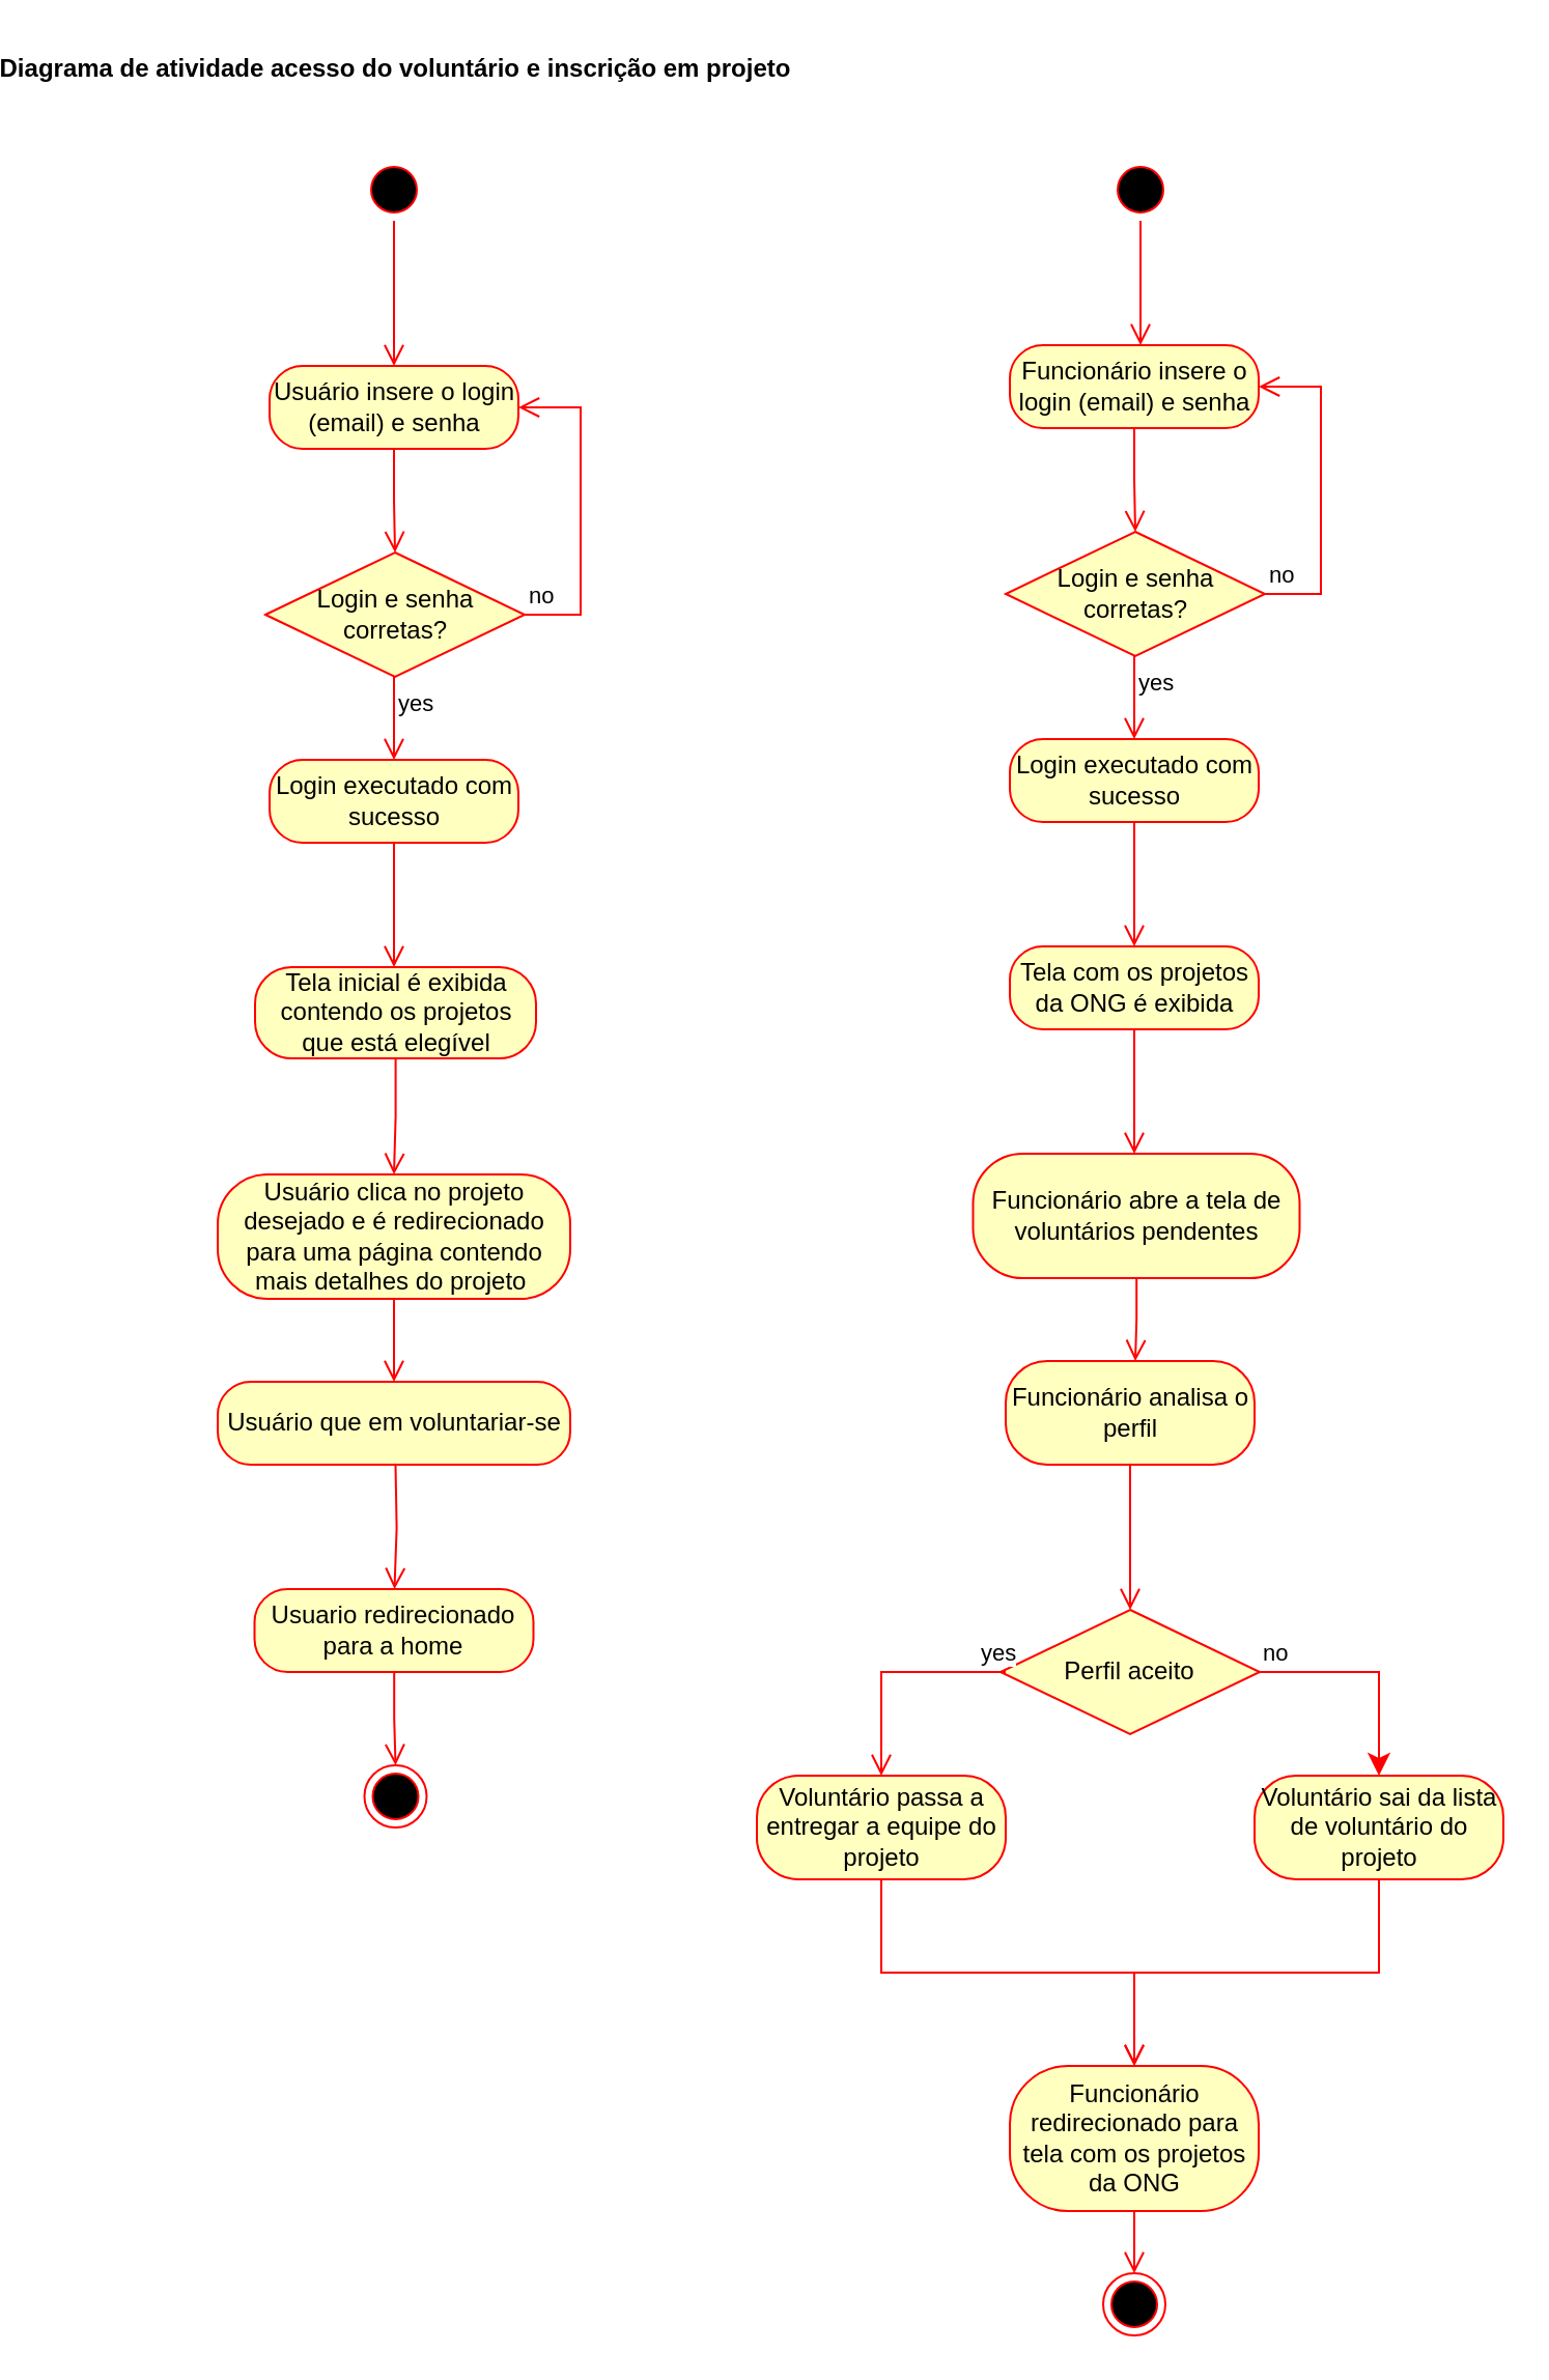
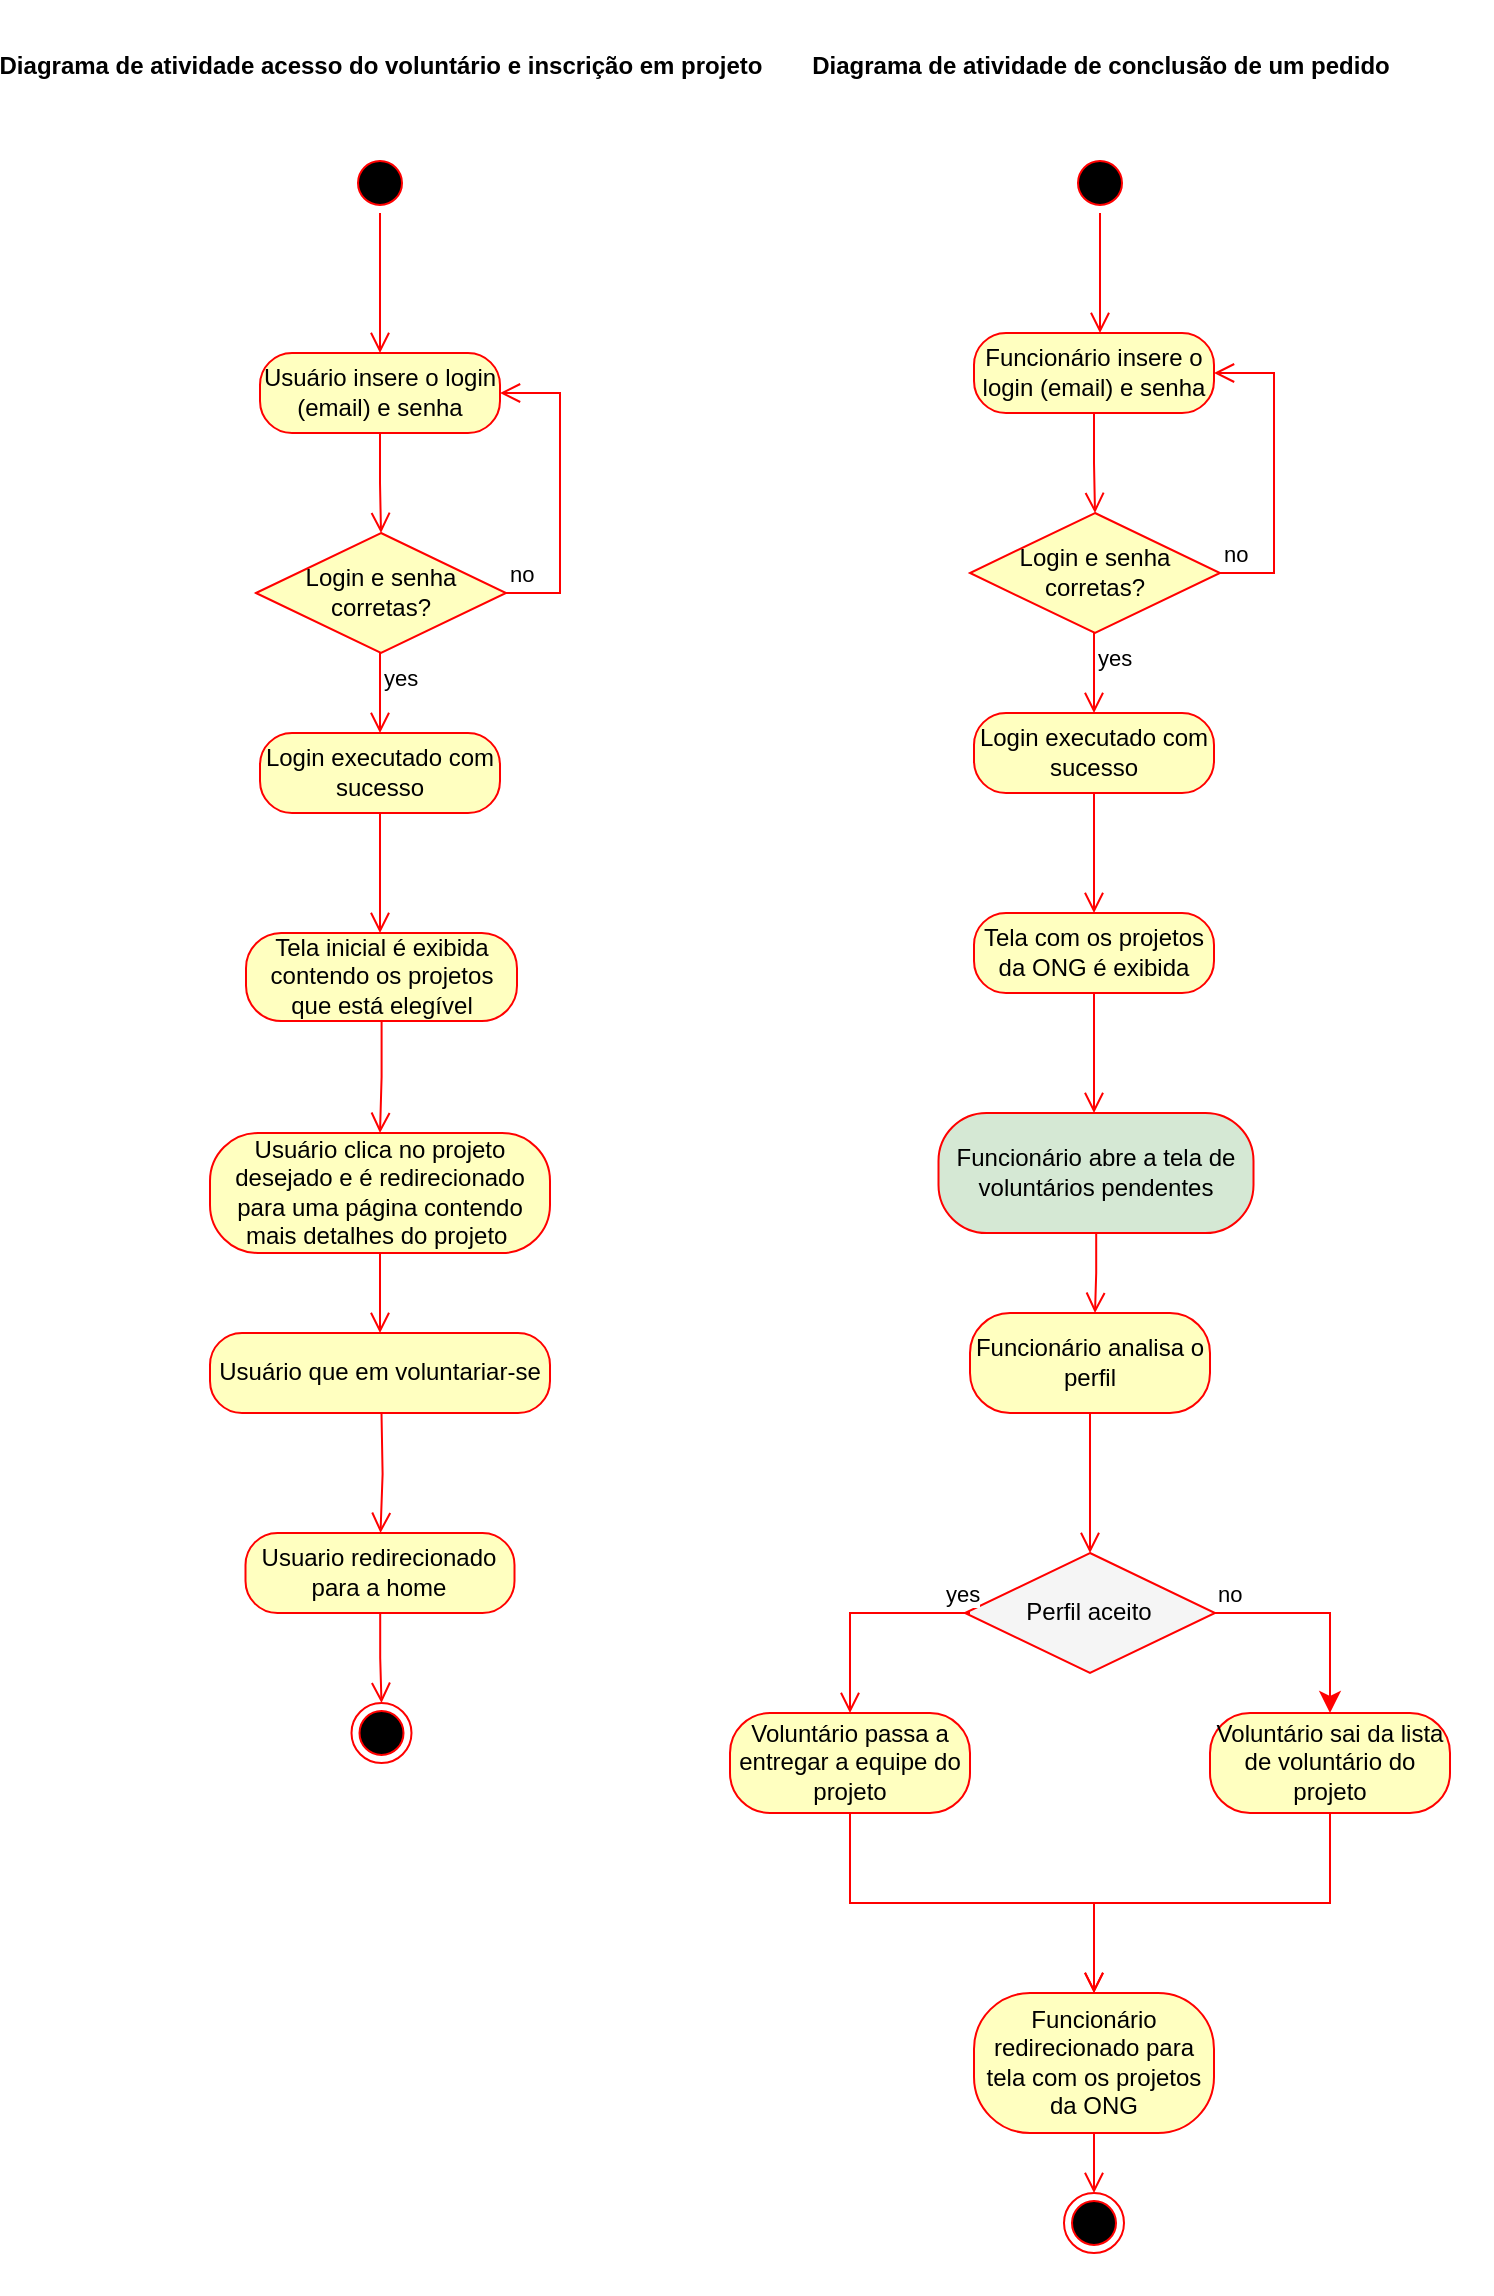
+ <mxCell id="37" value="Diagrama de atividade de conclusão de um pedido" style="text;align=center;fontStyle=1;verticalAlign=middle;spacingLeft=3;spacingRight=3;strokeColor=none;rotatable=0;points=[[0,0.5],[1,0.5]];portConstraint=eastwest;html=1;" vertex="1" parent="1"><mxGeometry x="387.13" y="20" width="294.75" height="26" as="geometry" /></mxCell>
- <mxCell id="32" value="Funcionário abre a tela de voluntários pendentes" style="rounded=1;whiteSpace=wrap;html=1;arcSize=40;fontColor=#000000;fillColor=#ffffc0;strokeColor=#ff0000;" vertex="1" parent="1"><mxGeometry x="453.75" y="556" width="157.5" height="60" as="geometry" /></mxCell>
+ <mxCell id="32" value="Funcionário abre a tela de voluntários pendentes" style="rounded=1;whiteSpace=wrap;html=1;arcSize=40;fontColor=#000000;fillColor=#d5e8d4;strokeColor=#ff0000;" vertex="1" parent="1"><mxGeometry x="453.75" y="556" width="157.5" height="60" as="geometry" /></mxCell>
- <mxCell id="38" value="Perfil aceito" style="rhombus;whiteSpace=wrap;html=1;fontColor=#000000;fillColor=#ffffc0;strokeColor=#ff0000;" vertex="1" parent="1"><mxGeometry x="467" y="776" width="125" height="60" as="geometry" /></mxCell>
+ <mxCell id="38" value="Perfil aceito" style="rhombus;whiteSpace=wrap;html=1;fontColor=#000000;fillColor=#f5f5f5;strokeColor=#ff0000;" vertex="1" parent="1"><mxGeometry x="467" y="776" width="125" height="60" as="geometry" /></mxCell>
